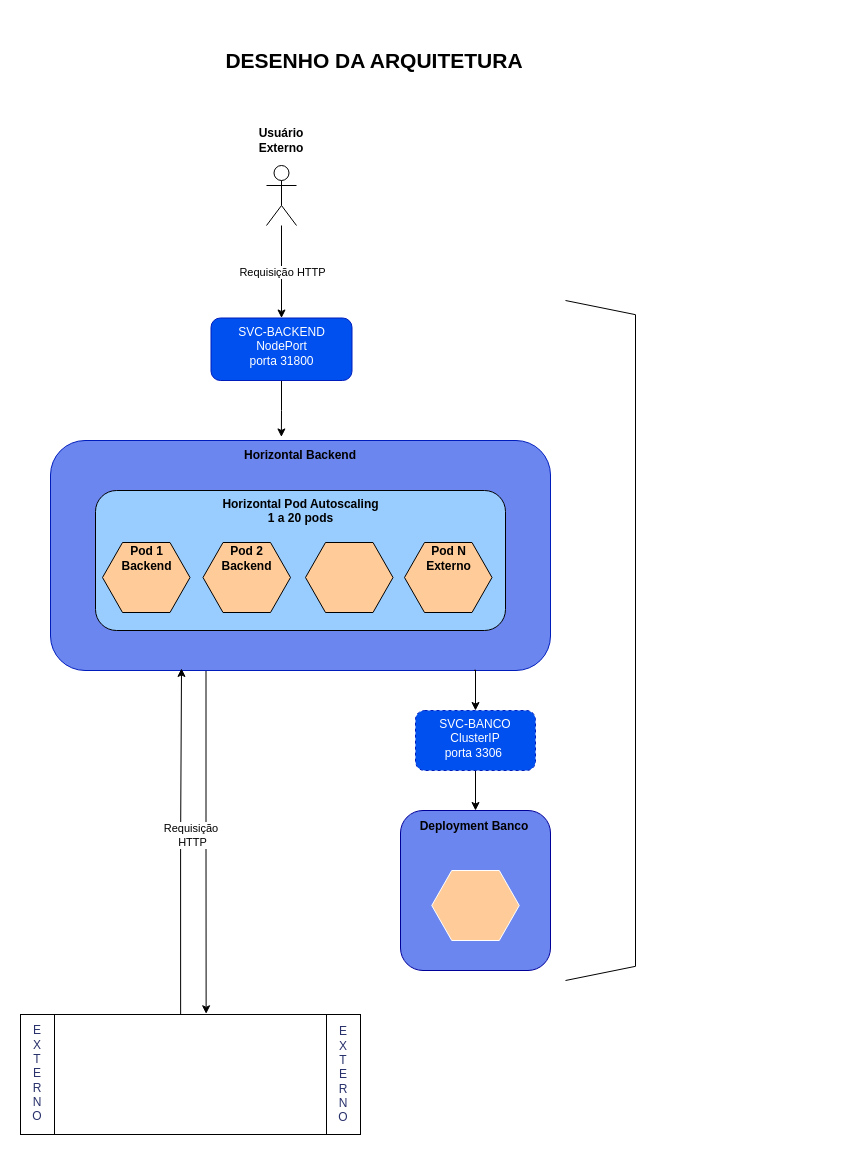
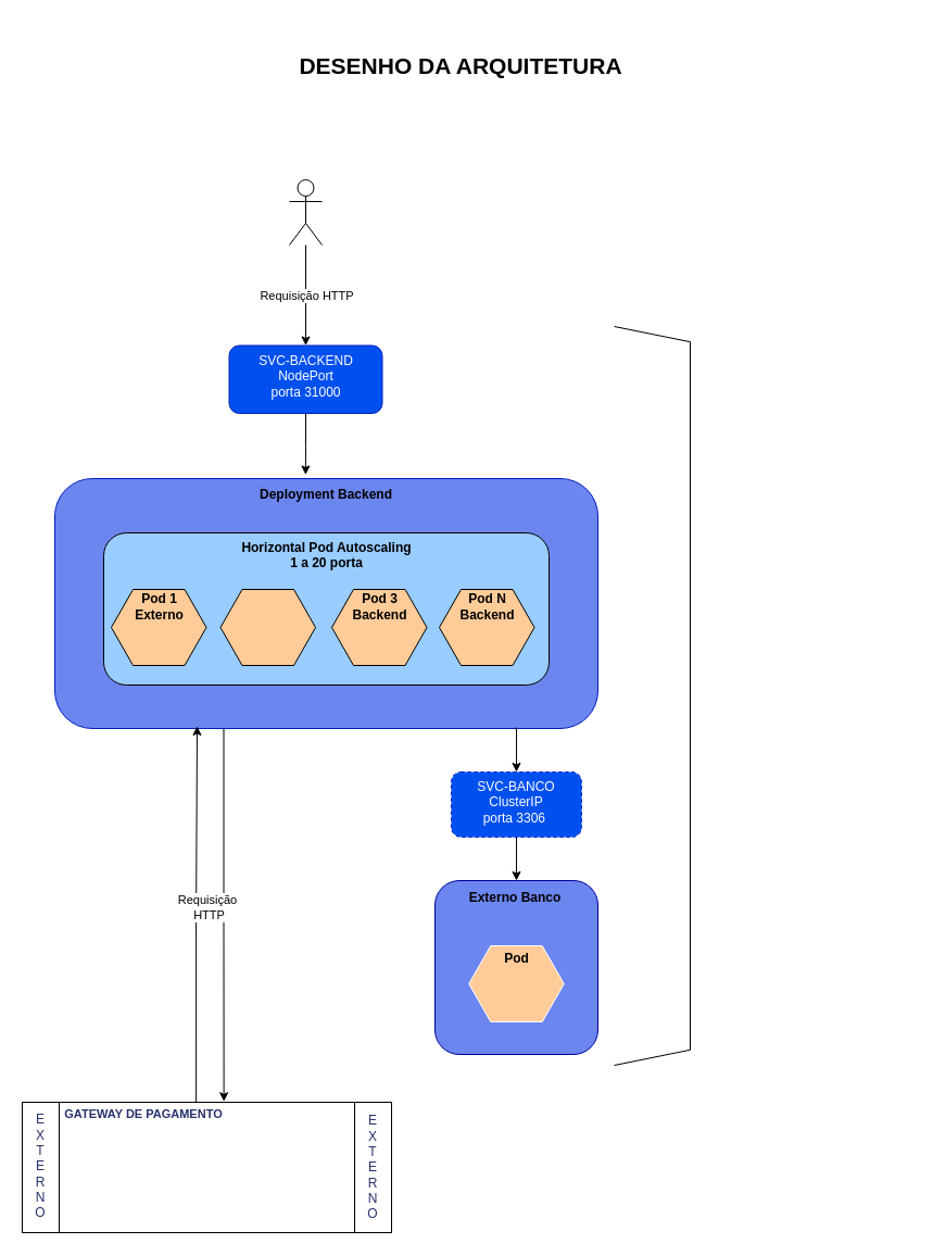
- <mxCell id="3" value="DESENHO DA ARQUITETURA" style="text;html=1;align=center;verticalAlign=middle;whiteSpace=wrap;rounded=0;fontSize=21;fontStyle=1" vertex="1" parent="1"><mxGeometry x="214" y="20" width="320" height="80" as="geometry" /></mxCell>
+ <mxCell id="3" value="DESENHO DA ARQUITETURA" style="text;html=1;align=center;verticalAlign=middle;whiteSpace=wrap;rounded=0;fontSize=21;fontStyle=1" vertex="1" parent="1"><mxGeometry x="264" width="320" height="80" as="geometry" y="20" /></mxCell>
- <mxCell id="47" value="Usuário Externo" style="text;html=1;align=center;verticalAlign=middle;whiteSpace=wrap;rounded=0;fontStyle=1" vertex="1" parent="45"><mxGeometry width="60" height="30" as="geometry" /></mxCell>
- <mxCell id="57" value="SVC-BACKEND&lt;div&gt;NodePort&lt;br&gt;&lt;div&gt;porta 31800&lt;/div&gt;&lt;/div&gt;" style="rounded=1;whiteSpace=wrap;html=1;fillColor=#0050ef;fontColor=#ffffff;strokeColor=#001DBC;verticalAlign=top;" vertex="1" parent="56"><mxGeometry y="-12.5" width="141" height="62.5" as="geometry" /></mxCell>
+ <mxCell id="57" value="SVC-BACKEND&lt;div&gt;NodePort&lt;br&gt;&lt;div&gt;porta 31000&lt;/div&gt;&lt;/div&gt;" style="rounded=1;whiteSpace=wrap;html=1;fillColor=#0050ef;fontColor=#ffffff;strokeColor=#001DBC;verticalAlign=top;" vertex="1" parent="56"><mxGeometry y="-12.5" width="141" height="62.5" as="geometry" /></mxCell>
- <mxCell id="32" value="&lt;font&gt;&lt;b&gt;Horizontal Backend&lt;/b&gt;&lt;/font&gt;" style="text;html=1;align=center;verticalAlign=middle;whiteSpace=wrap;rounded=0;fillColor=none;fontColor=default;strokeColor=none;" vertex="1" parent="12"><mxGeometry x="185" width="130" height="30" as="geometry" /></mxCell>
+ <mxCell id="32" value="&lt;font&gt;&lt;b&gt;Deployment Backend&lt;/b&gt;&lt;/font&gt;" style="text;html=1;align=center;verticalAlign=middle;whiteSpace=wrap;rounded=0;fillColor=none;fontColor=default;strokeColor=none;" vertex="1" parent="12"><mxGeometry x="185" width="130" height="30" as="geometry" /></mxCell>
- <mxCell id="15" value="&lt;div&gt;&lt;b&gt;Horizontal Pod Autoscaling&lt;/b&gt;&lt;/div&gt;&lt;div&gt;&lt;b&gt;1 a 20 pods&lt;/b&gt;&lt;/div&gt;" style="text;html=1;align=center;verticalAlign=top;whiteSpace=wrap;rounded=0;fontColor=#000000;" vertex="1" parent="12"><mxGeometry x="160.5" y="50" width="179" height="40" as="geometry" /></mxCell>
+ <mxCell id="15" value="&lt;div&gt;&lt;b&gt;Horizontal Pod Autoscaling&lt;/b&gt;&lt;/div&gt;&lt;div&gt;&lt;b&gt;1 a 20 porta&lt;/b&gt;&lt;/div&gt;" style="text;html=1;align=center;verticalAlign=top;whiteSpace=wrap;rounded=0;fontColor=#000000;" vertex="1" parent="12"><mxGeometry x="160.5" y="50" width="179" height="40" as="geometry" /></mxCell>
- <mxCell id="18" value="&lt;b&gt;Pod 1 Backend&lt;/b&gt;" style="text;html=1;align=center;verticalAlign=middle;whiteSpace=wrap;rounded=0;" vertex="1" parent="16"><mxGeometry x="17.5" y="3" width="52.5" height="26.25" as="geometry" /></mxCell>
+ <mxCell id="18" value="&lt;b&gt;Pod 1 Externo&lt;/b&gt;" style="text;html=1;align=center;verticalAlign=middle;whiteSpace=wrap;rounded=0;" vertex="1" parent="16"><mxGeometry x="17.5" y="3" width="52.5" height="26.25" as="geometry" /></mxCell>
- <mxCell id="22" value="&lt;b&gt;Pod 2 Backend&lt;/b&gt;" style="text;html=1;align=center;verticalAlign=middle;whiteSpace=wrap;rounded=0;" vertex="1" parent="20"><mxGeometry x="17.5" y="3" width="52.5" height="26.25" as="geometry" /></mxCell>
+ <mxCell id="26" value="&lt;b&gt;Pod 3 Backend&lt;/b&gt;" style="text;html=1;align=center;verticalAlign=middle;whiteSpace=wrap;rounded=0;" vertex="1" parent="24"><mxGeometry x="17.5" y="3" width="52.5" height="26.25" as="geometry" /></mxCell>
- <mxCell id="30" value="&lt;b&gt;Pod N Externo&lt;/b&gt;" style="text;html=1;align=center;verticalAlign=middle;whiteSpace=wrap;rounded=0;" vertex="1" parent="28"><mxGeometry x="17.5" y="3" width="52.5" height="26.25" as="geometry" /></mxCell>
+ <mxCell id="30" value="&lt;b&gt;Pod N Backend&lt;/b&gt;" style="text;html=1;align=center;verticalAlign=middle;whiteSpace=wrap;rounded=0;" vertex="1" parent="28"><mxGeometry x="17.5" y="3" width="52.5" height="26.25" as="geometry" /></mxCell>
- <mxCell id="43" value="Deployment Banco" style="text;html=1;align=center;verticalAlign=middle;whiteSpace=wrap;rounded=0;fillColor=none;fontColor=default;strokeColor=none;fontStyle=1;" vertex="1" parent="37"><mxGeometry x="9" y="1" width="130" height="30" as="geometry" /></mxCell>
+ <mxCell id="43" value="Externo Banco" style="text;html=1;align=center;verticalAlign=middle;whiteSpace=wrap;rounded=0;fillColor=none;fontColor=default;strokeColor=none;fontStyle=1;" vertex="1" parent="37"><mxGeometry x="9" y="1" width="130" height="30" as="geometry" /></mxCell>
+ <mxCell id="41" value="&lt;b&gt;Pod&lt;/b&gt;" style="text;html=1;align=center;verticalAlign=middle;whiteSpace=wrap;rounded=0;" vertex="1" parent="39"><mxGeometry x="17.5" y="-1" width="52.5" height="26.25" as="geometry" /></mxCell>
+ <mxCell id="9" value="&lt;div style=&quot;font-size: 11px;&quot;&gt;&lt;span style=&quot;background-color: initial; font-size: 11px;&quot;&gt;GATEWAY DE PAGAMENTO&lt;/span&gt;&lt;br style=&quot;font-size: 11px;&quot;&gt;&lt;/div&gt;" style="text;html=1;align=center;verticalAlign=middle;whiteSpace=wrap;rounded=0;fontColor=#28316B;fontSize=11;fontStyle=1" vertex="1" parent="6"><mxGeometry x="35" y="1" width="154" height="20" as="geometry" /></mxCell>
